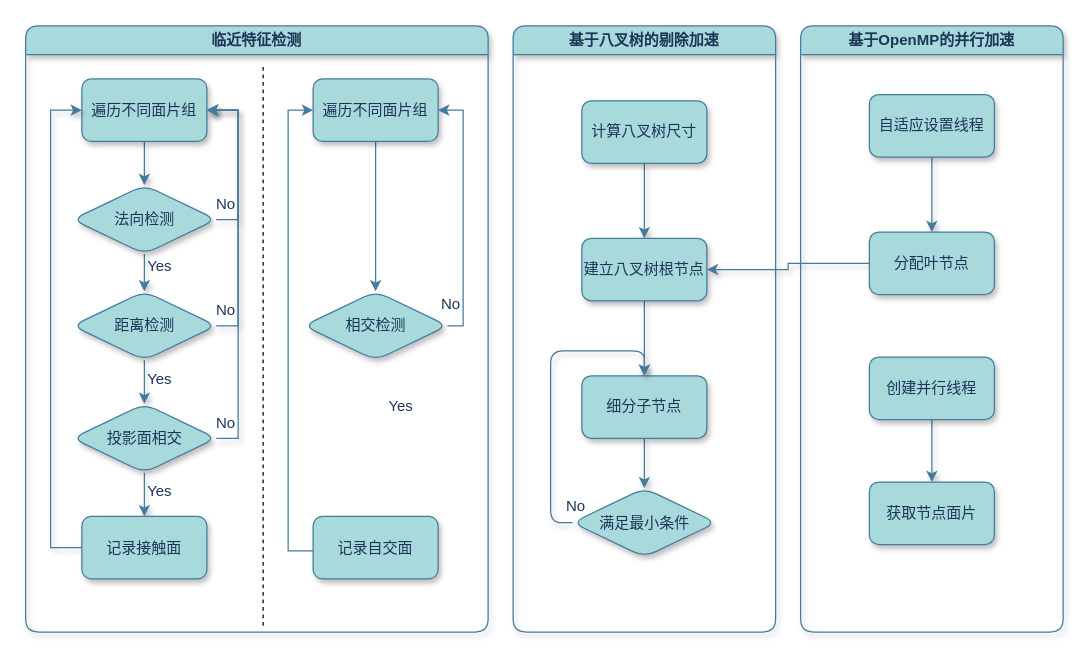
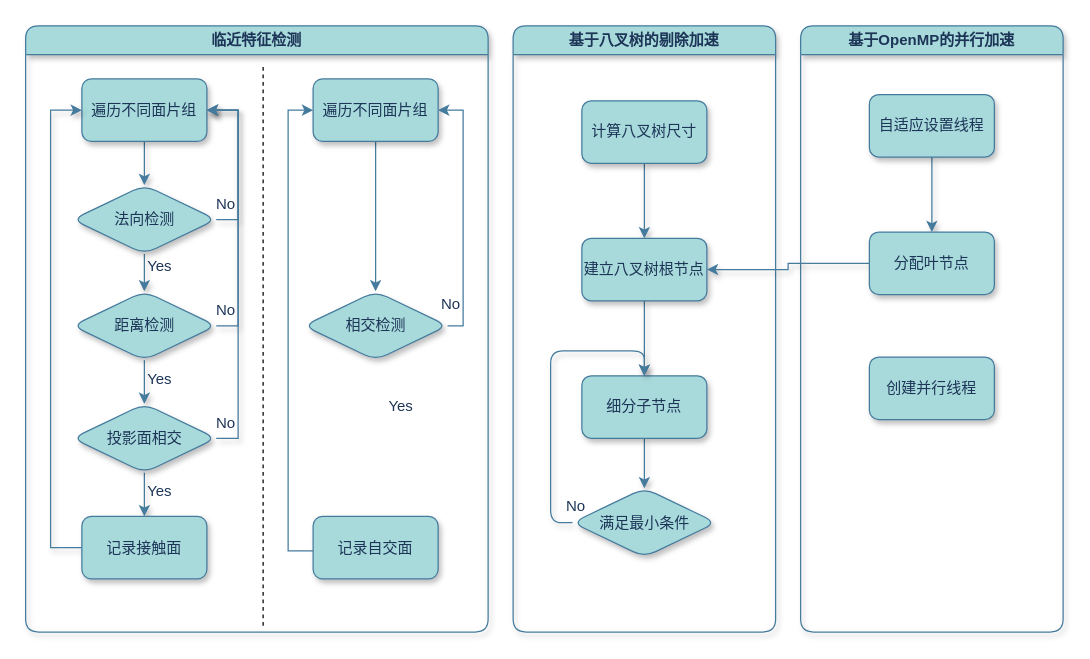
- <mxCell id="17" value="" style="edgeStyle=orthogonalEdgeStyle;rounded=0;orthogonalLoop=1;jettySize=auto;html=1;strokeColor=#457B9D;fontColor=#1D3557;fillColor=#A8DADC;shadow=1;" edge="1" parent="12" source="18" target="19"><mxGeometry relative="1" as="geometry" /></mxCell>
- <mxCell id="19" value="获取节点面片" style="rounded=1;whiteSpace=wrap;html=1;labelBackgroundColor=none;fillColor=#A8DADC;strokeColor=#457B9D;fontColor=#1D3557;shadow=1;" vertex="1" parent="12"><mxGeometry x="55" y="365" width="100" height="50" as="geometry" /></mxCell>
